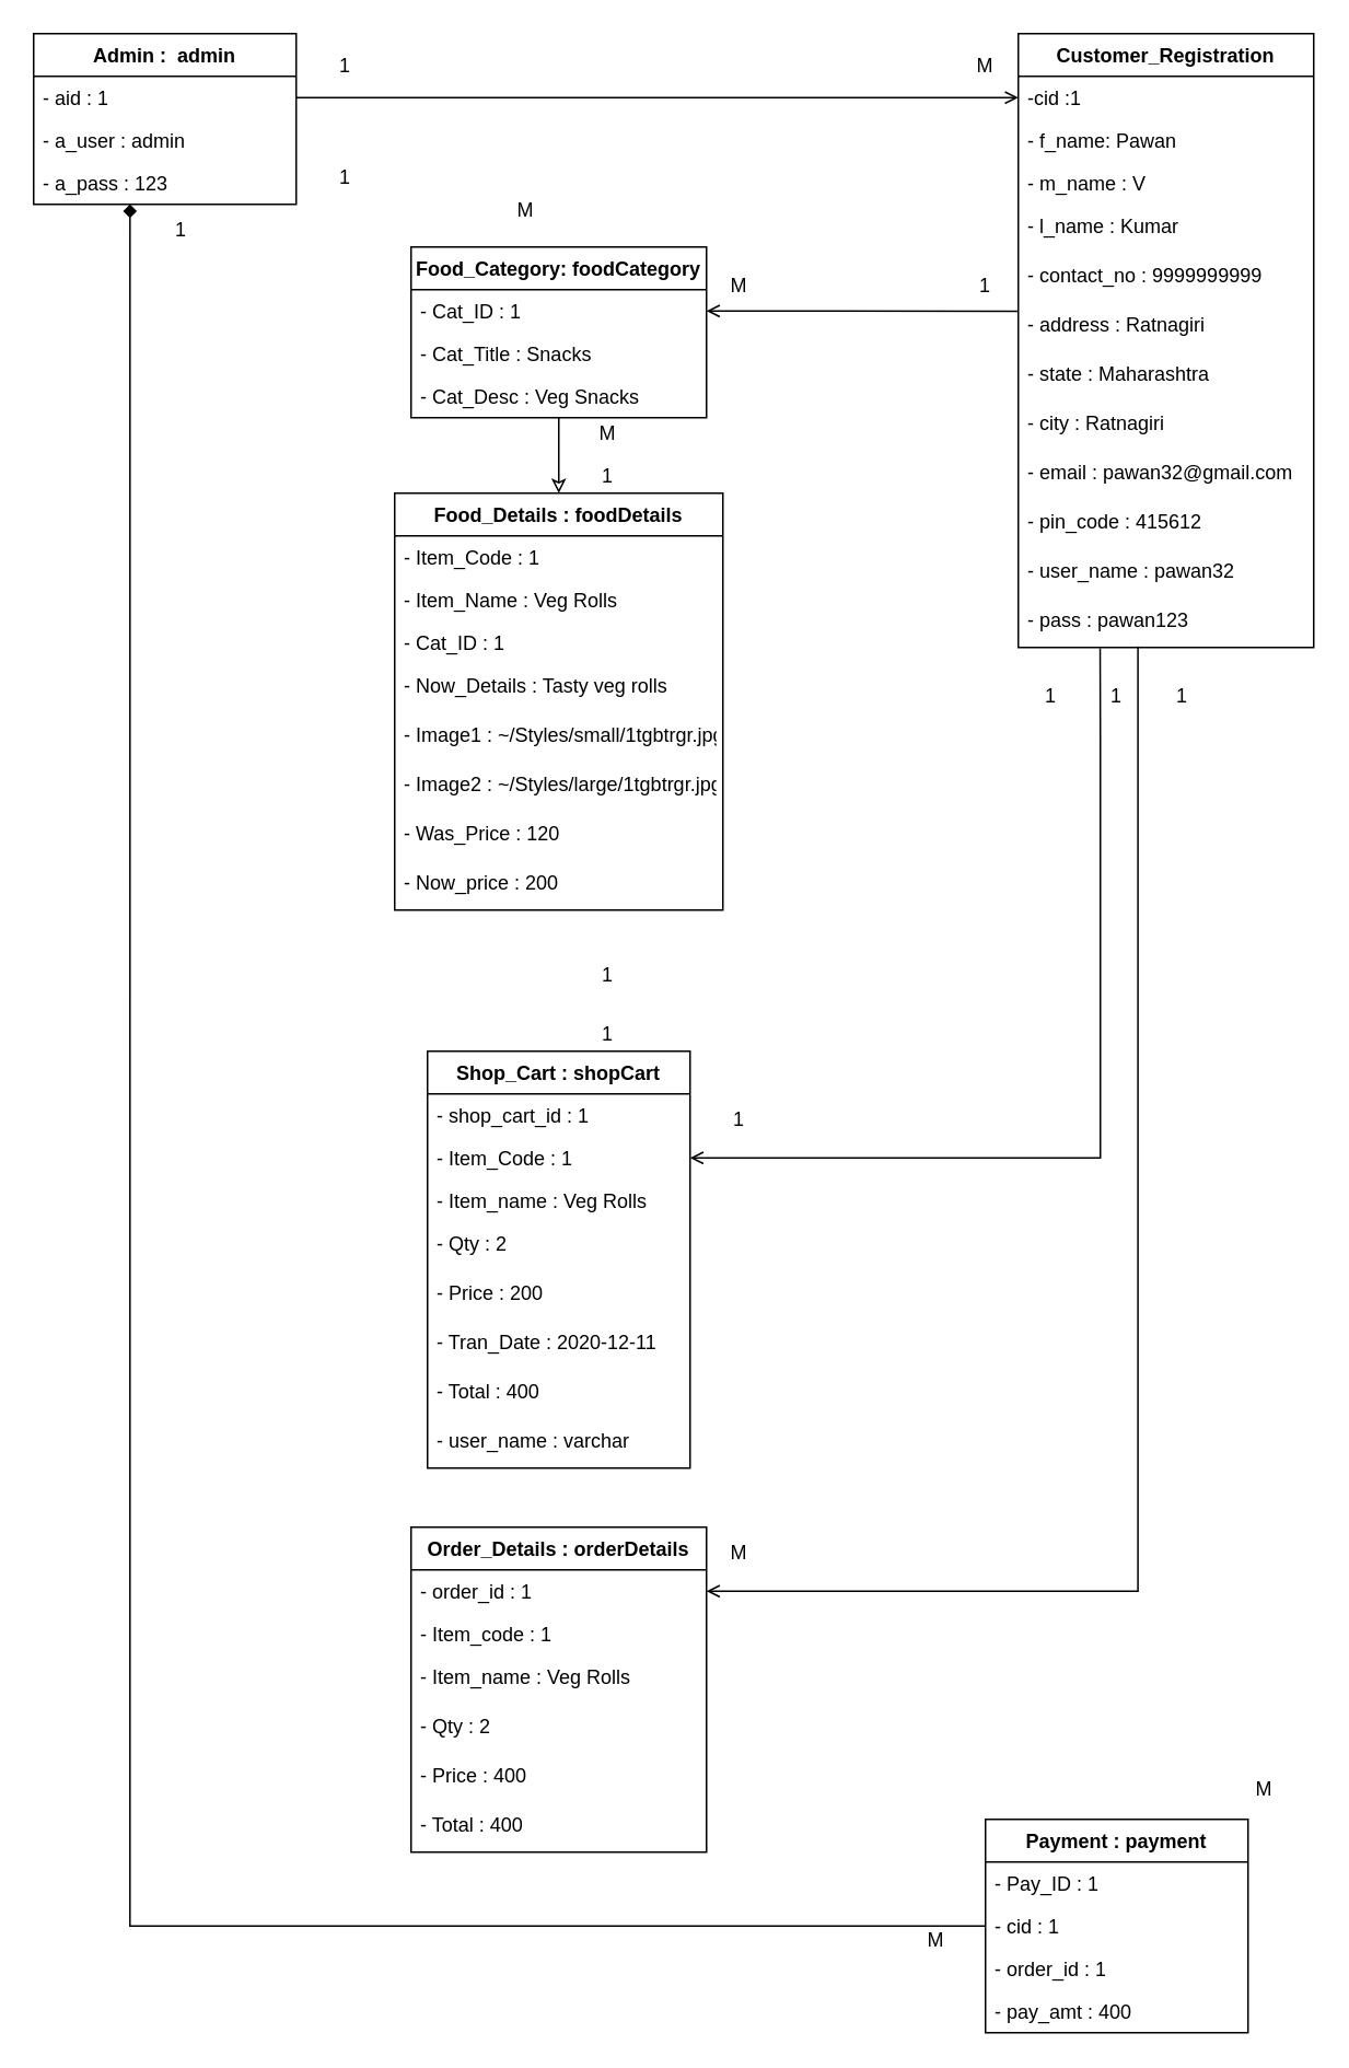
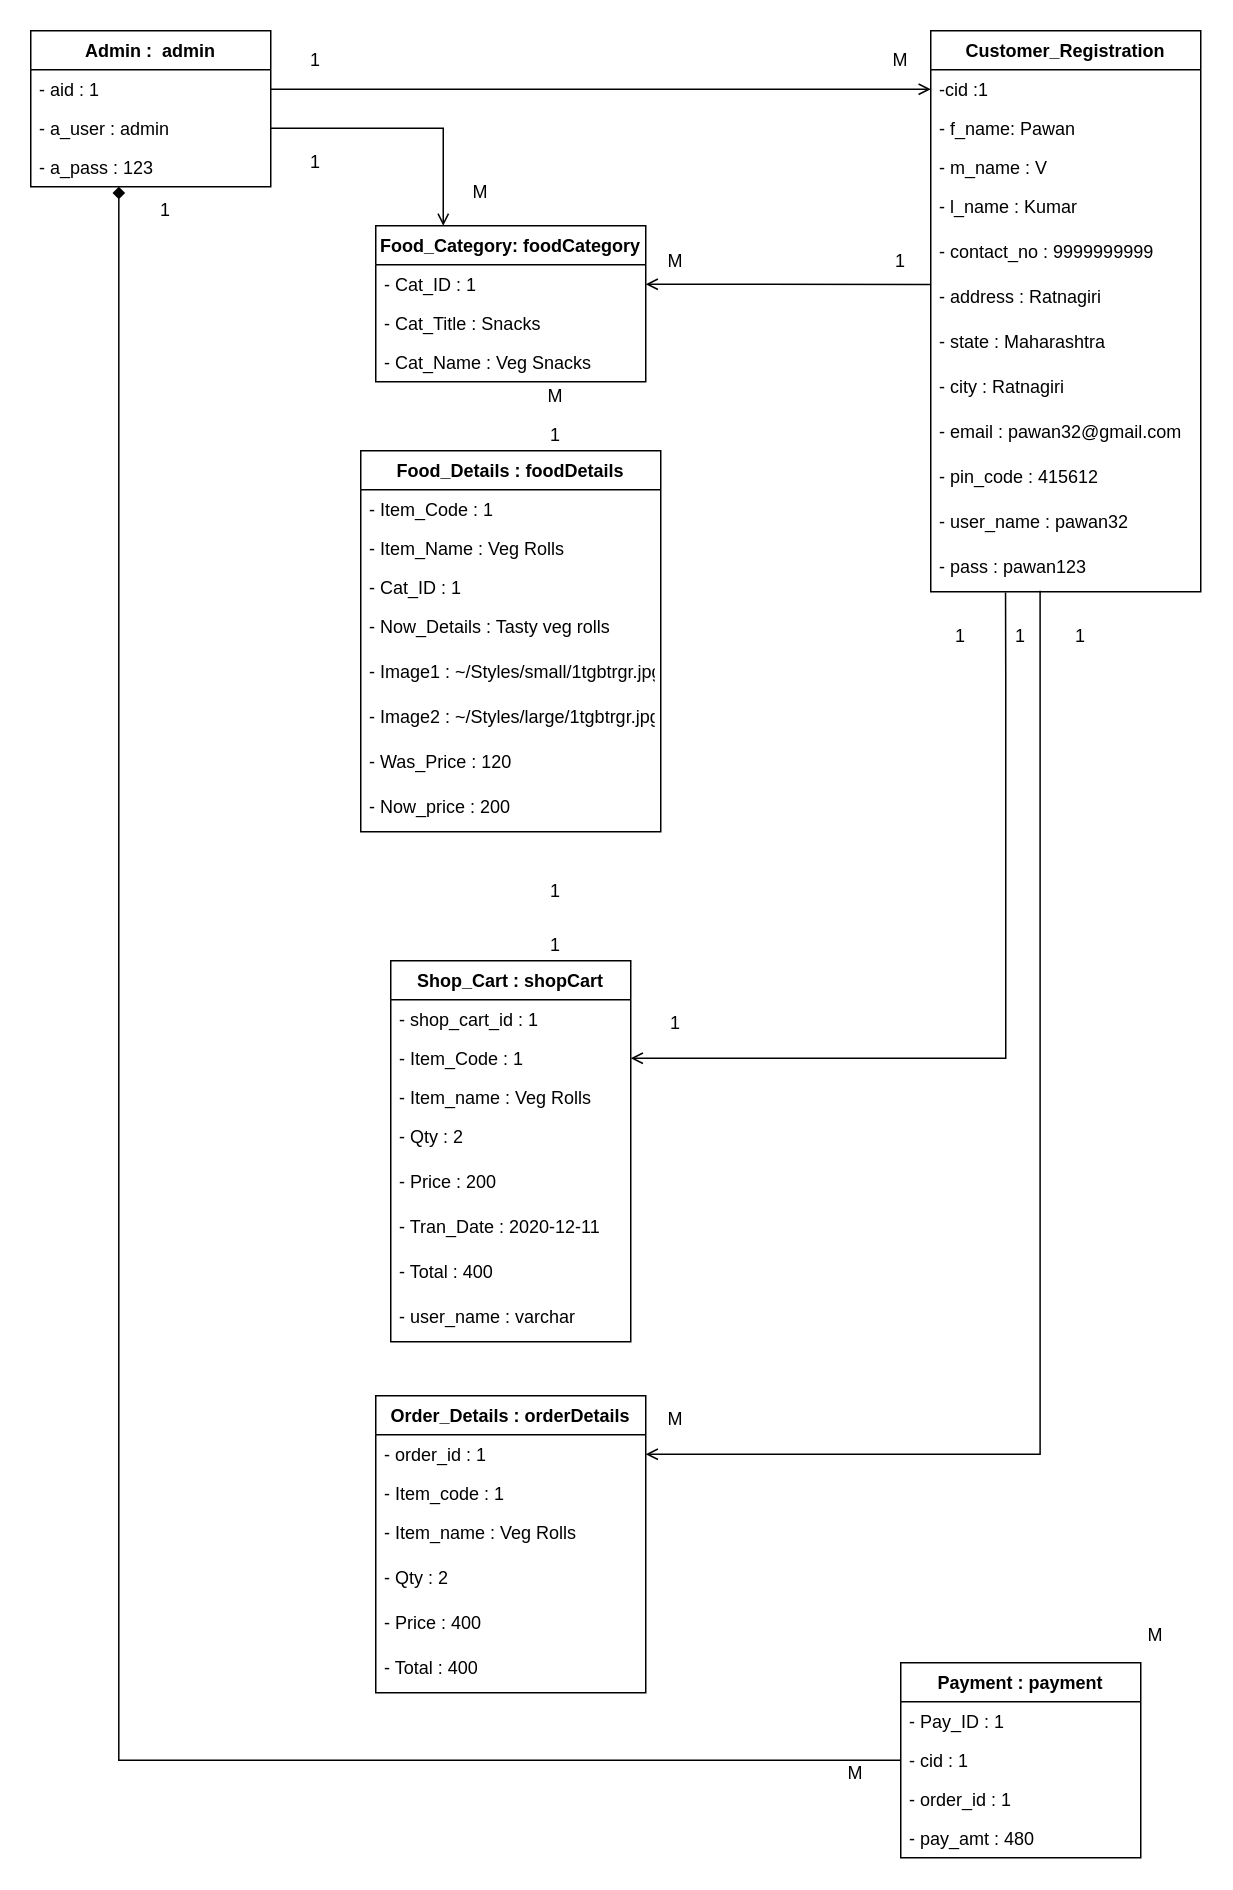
+ <mxCell id="65" style="edgeStyle=orthogonalEdgeStyle;rounded=0;orthogonalLoop=1;jettySize=auto;html=1;exitX=1;exitY=0.5;exitDx=0;exitDy=0;entryX=0.25;entryY=0;entryDx=0;entryDy=0;startArrow=none;startFill=0;endArrow=open;endFill=0;" parent="1" source="4" target="20" edge="1"><mxGeometry relative="1" as="geometry" /></mxCell>
- <mxCell id="23" value="- Cat_Desc : Veg Snacks" style="text;strokeColor=none;fillColor=none;align=left;verticalAlign=top;spacingLeft=4;spacingRight=4;overflow=hidden;rotatable=0;points=[[0,0.5],[1,0.5]];portConstraint=eastwest;" parent="20" vertex="1"><mxGeometry y="78" width="180" height="26" as="geometry" /></mxCell>
+ <mxCell id="23" value="- Cat_Name : Veg Snacks" style="text;strokeColor=none;fillColor=none;align=left;verticalAlign=top;spacingLeft=4;spacingRight=4;overflow=hidden;rotatable=0;points=[[0,0.5],[1,0.5]];portConstraint=eastwest;" parent="20" vertex="1"><mxGeometry y="78" width="180" height="26" as="geometry" /></mxCell>
- <mxCell id="19" style="edgeStyle=none;rounded=0;orthogonalLoop=1;jettySize=auto;html=1;exitX=0.5;exitY=1;exitDx=0;exitDy=0;entryX=0.5;entryY=0;entryDx=0;entryDy=0;startArrow=none;startFill=0;endArrow=classic;endFill=0;" parent="1" source="20" target="24" edge="1"><mxGeometry relative="1" as="geometry" /></mxCell>
- <mxCell id="72" value="- pay_amt : 400" style="text;strokeColor=none;fillColor=none;align=left;verticalAlign=top;spacingLeft=4;spacingRight=4;overflow=hidden;rotatable=0;points=[[0,0.5],[1,0.5]];portConstraint=eastwest;" parent="68" vertex="1"><mxGeometry y="104" width="160" height="26" as="geometry" /></mxCell>
+ <mxCell id="72" value="- pay_amt : 480" style="text;strokeColor=none;fillColor=none;align=left;verticalAlign=top;spacingLeft=4;spacingRight=4;overflow=hidden;rotatable=0;points=[[0,0.5],[1,0.5]];portConstraint=eastwest;" parent="68" vertex="1"><mxGeometry y="104" width="160" height="26" as="geometry" /></mxCell>
